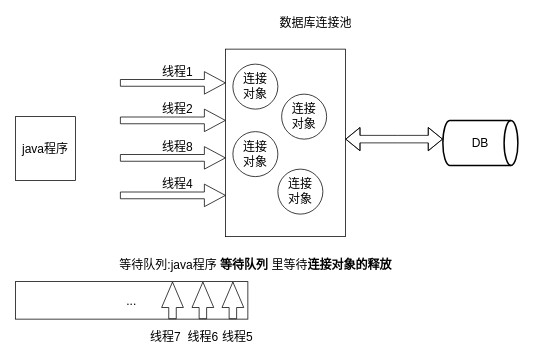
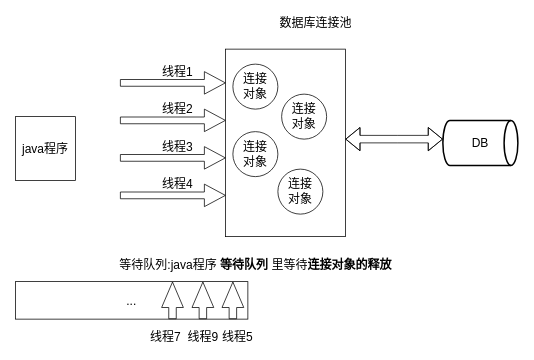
- <mxCell id="15" value="线程8" style="text;html=1;align=center;verticalAlign=middle;resizable=0;points=[];autosize=1;fontSize=16;" vertex="1" parent="1"><mxGeometry x="206" y="185" width="60" height="20" as="geometry" /></mxCell>
+ <mxCell id="15" value="线程3" style="text;html=1;align=center;verticalAlign=middle;resizable=0;points=[];autosize=1;fontSize=16;" vertex="1" parent="1"><mxGeometry x="206" y="185" width="60" height="20" as="geometry" /></mxCell>
- <mxCell id="25" value="线程6" style="text;html=1;align=center;verticalAlign=middle;resizable=0;points=[];autosize=1;fontSize=16;" vertex="1" parent="1"><mxGeometry x="240" y="438" width="60" height="20" as="geometry" /></mxCell>
+ <mxCell id="25" value="线程9" style="text;html=1;align=center;verticalAlign=middle;resizable=0;points=[];autosize=1;fontSize=16;" vertex="1" parent="1"><mxGeometry x="240" y="438" width="60" height="20" as="geometry" /></mxCell>
